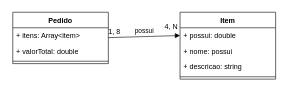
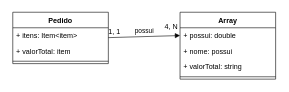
- <mxCell id="6" value="Item" style="swimlane;fontStyle=1;align=center;verticalAlign=top;childLayout=stackLayout;horizontal=1;startSize=26;horizontalStack=0;resizeParent=1;resizeParentMax=0;resizeLast=0;collapsible=1;marginBottom=0;whiteSpace=wrap;html=1;" vertex="1" parent="1"><mxGeometry x="300" y="20" width="160" height="112" as="geometry" /></mxCell>
+ <mxCell id="6" value="Array" style="swimlane;fontStyle=1;align=center;verticalAlign=top;childLayout=stackLayout;horizontal=1;startSize=26;horizontalStack=0;resizeParent=1;resizeParentMax=0;resizeLast=0;collapsible=1;marginBottom=0;whiteSpace=wrap;html=1;" vertex="1" parent="1"><mxGeometry x="300" y="20" width="160" height="112" as="geometry" /></mxCell>
- <mxCell id="13" value="1, 8" style="text;html=1;align=center;verticalAlign=middle;resizable=0;points=[];autosize=1;strokeColor=none;fillColor=none;" vertex="1" parent="1"><mxGeometry x="170" y="38" width="40" height="30" as="geometry" /></mxCell>
+ <mxCell id="13" value="1, 1" style="text;html=1;align=center;verticalAlign=middle;resizable=0;points=[];autosize=1;strokeColor=none;fillColor=none;" vertex="1" parent="1"><mxGeometry x="170" y="38" width="40" height="30" as="geometry" /></mxCell>
- <mxCell id="3" value="+ itens: Array&amp;lt;item&amp;gt;" style="text;strokeColor=none;fillColor=none;align=left;verticalAlign=top;spacingLeft=4;spacingRight=4;overflow=hidden;rotatable=0;points=[[0,0.5],[1,0.5]];portConstraint=eastwest;whiteSpace=wrap;html=1;" vertex="1" parent="2"><mxGeometry y="26" width="160" height="26" as="geometry" /></mxCell>
+ <mxCell id="3" value="+ itens: Item&amp;lt;item&amp;gt;" style="text;strokeColor=none;fillColor=none;align=left;verticalAlign=top;spacingLeft=4;spacingRight=4;overflow=hidden;rotatable=0;points=[[0,0.5],[1,0.5]];portConstraint=eastwest;whiteSpace=wrap;html=1;" vertex="1" parent="2"><mxGeometry y="26" width="160" height="26" as="geometry" /></mxCell>
- <mxCell id="4" value="+ valorTotal: double" style="text;strokeColor=none;fillColor=none;align=left;verticalAlign=top;spacingLeft=4;spacingRight=4;overflow=hidden;rotatable=0;points=[[0,0.5],[1,0.5]];portConstraint=eastwest;whiteSpace=wrap;html=1;" vertex="1" parent="2"><mxGeometry y="52" width="160" height="26" as="geometry" /></mxCell>
+ <mxCell id="4" value="+ valorTotal: item" style="text;strokeColor=none;fillColor=none;align=left;verticalAlign=top;spacingLeft=4;spacingRight=4;overflow=hidden;rotatable=0;points=[[0,0.5],[1,0.5]];portConstraint=eastwest;whiteSpace=wrap;html=1;" vertex="1" parent="2"><mxGeometry y="52" width="160" height="26" as="geometry" /></mxCell>
- <mxCell id="9" value="+ descricao: string" style="text;strokeColor=none;fillColor=none;align=left;verticalAlign=top;spacingLeft=4;spacingRight=4;overflow=hidden;rotatable=0;points=[[0,0.5],[1,0.5]];portConstraint=eastwest;whiteSpace=wrap;html=1;" vertex="1" parent="6"><mxGeometry y="78" width="160" height="26" as="geometry" /></mxCell>
+ <mxCell id="9" value="+ valorTotal: string" style="text;strokeColor=none;fillColor=none;align=left;verticalAlign=top;spacingLeft=4;spacingRight=4;overflow=hidden;rotatable=0;points=[[0,0.5],[1,0.5]];portConstraint=eastwest;whiteSpace=wrap;html=1;" vertex="1" parent="6"><mxGeometry y="78" width="160" height="26" as="geometry" /></mxCell>
